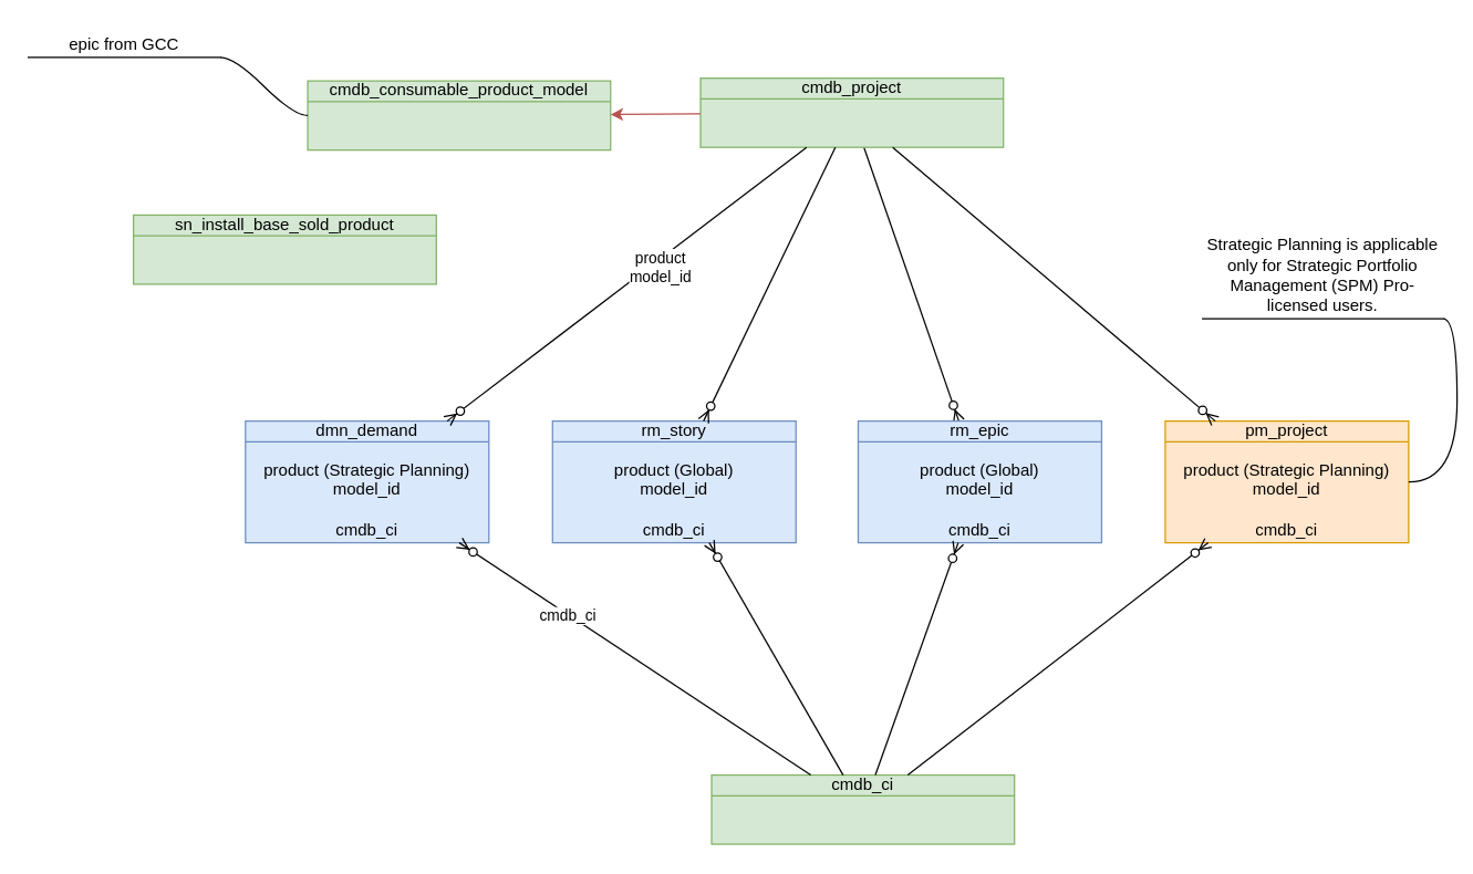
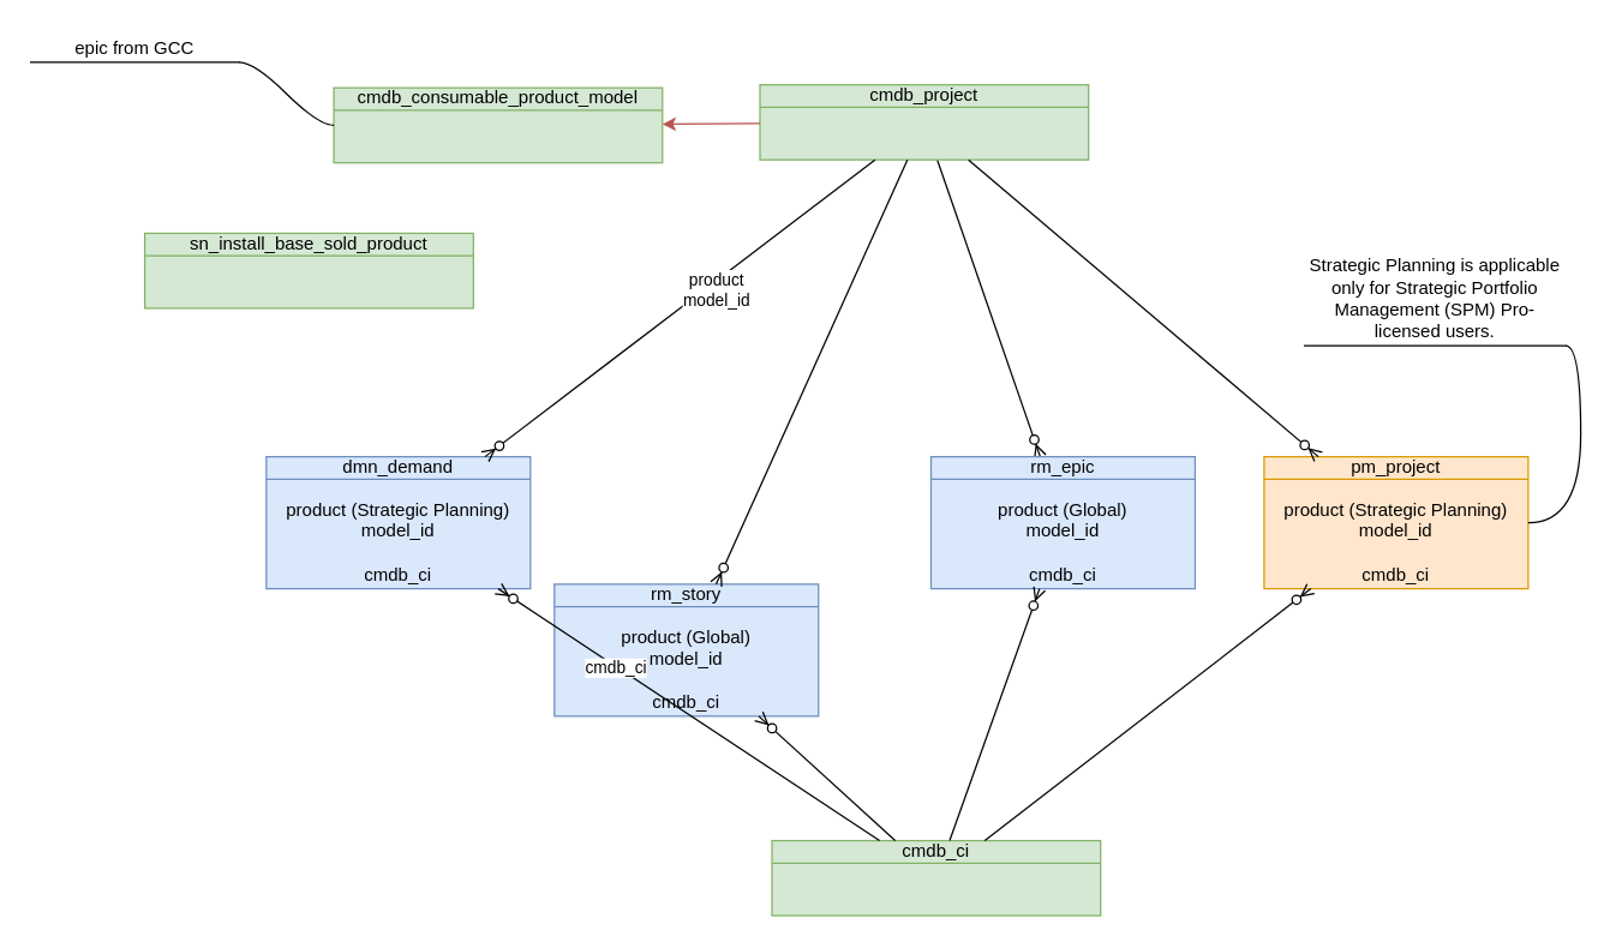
- <mxCell id="3" value="&lt;div&gt;rm_story&lt;/div&gt;&lt;div&gt;&lt;div&gt;&lt;br&gt;&lt;/div&gt;&lt;div&gt;product (Global)&lt;/div&gt;&lt;div&gt;model_id&lt;/div&gt;&lt;div&gt;&lt;br&gt;&lt;/div&gt;&lt;div&gt;cmdb_ci&lt;/div&gt;&lt;br&gt;&lt;/div&gt;" style="html=1;outlineConnect=0;whiteSpace=wrap;fillColor=#dae8fc;shape=mxgraph.archimate3.businessObject;overflow=fill;strokeColor=#6c8ebf;" vertex="1" parent="1"><mxGeometry x="399" y="304" width="176" height="88" as="geometry" /></mxCell>
+ <mxCell id="3" value="&lt;div&gt;rm_story&lt;/div&gt;&lt;div&gt;&lt;div&gt;&lt;br&gt;&lt;/div&gt;&lt;div&gt;product (Global)&lt;/div&gt;&lt;div&gt;model_id&lt;/div&gt;&lt;div&gt;&lt;br&gt;&lt;/div&gt;&lt;div&gt;cmdb_ci&lt;/div&gt;&lt;br&gt;&lt;/div&gt;" style="html=1;outlineConnect=0;whiteSpace=wrap;fillColor=#dae8fc;shape=mxgraph.archimate3.businessObject;overflow=fill;strokeColor=#6c8ebf;" vertex="1" parent="1"><mxGeometry x="369" y="389" width="176" height="88" as="geometry" /></mxCell>
